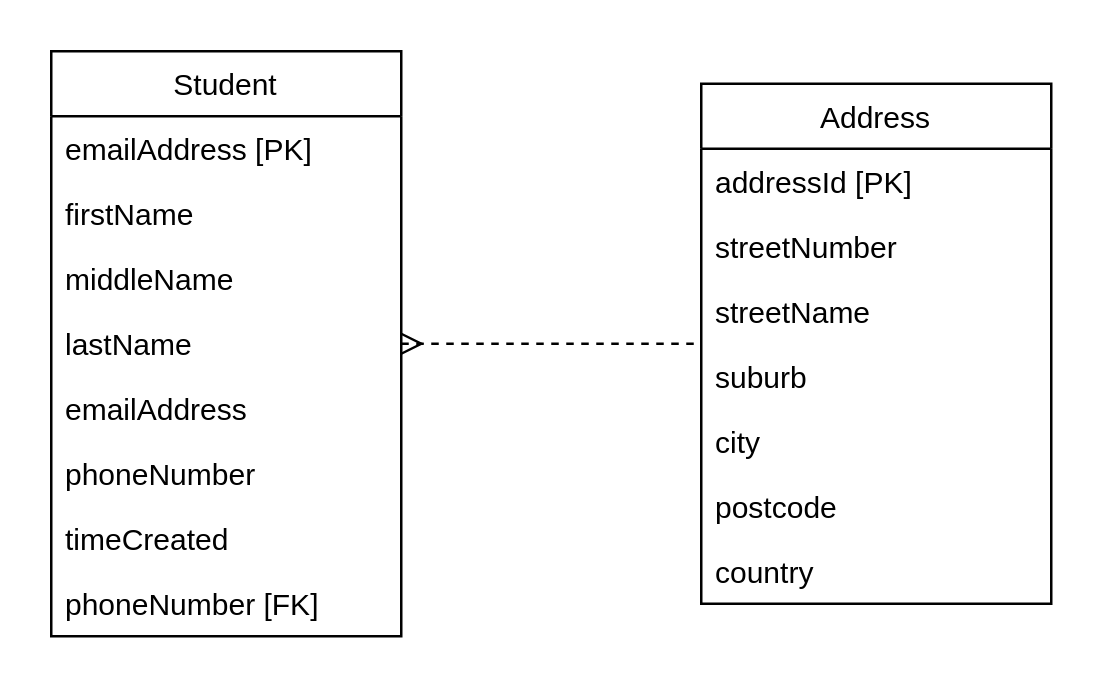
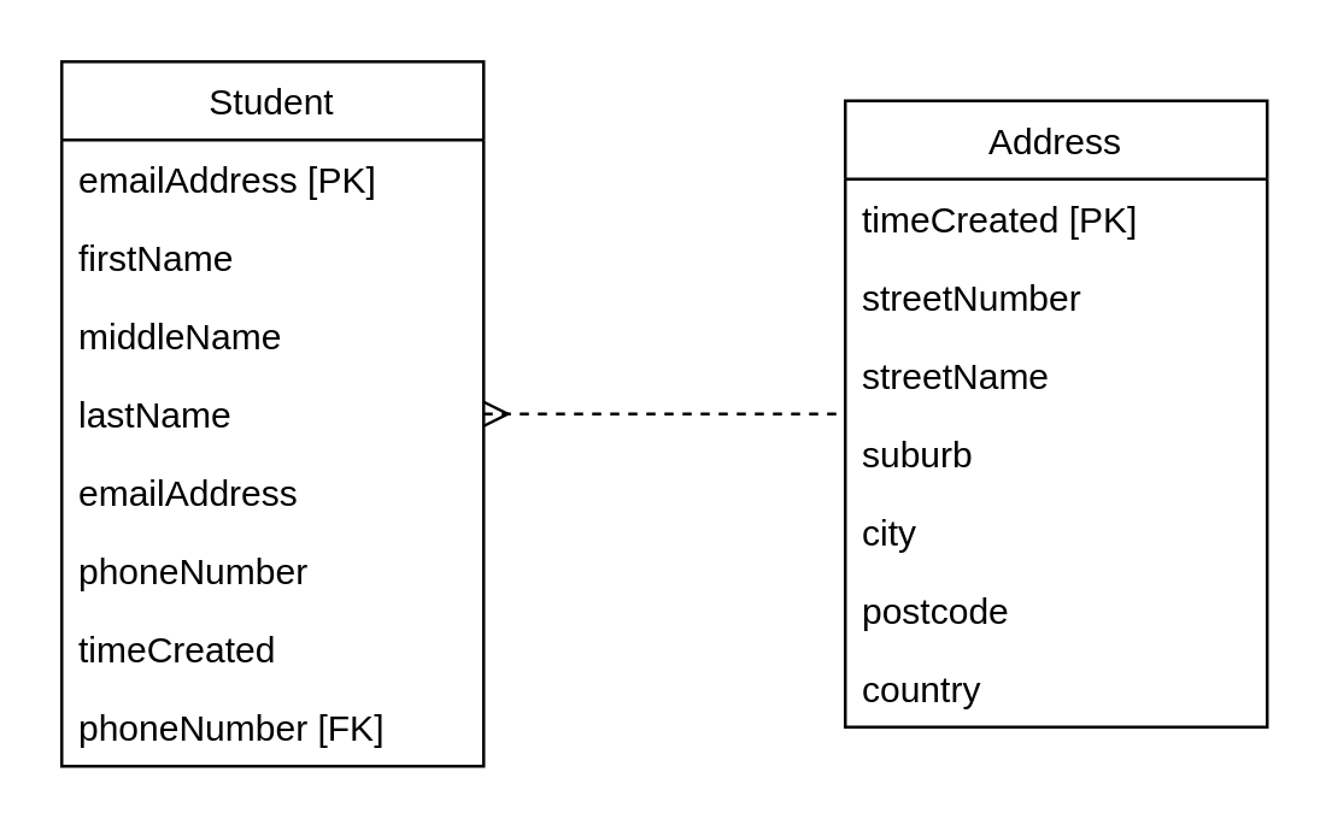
- <mxCell id="13" value="addressId [PK]" style="text;strokeColor=none;fillColor=none;align=left;verticalAlign=top;spacingLeft=4;spacingRight=4;overflow=hidden;rotatable=0;points=[[0,0.5],[1,0.5]];portConstraint=eastwest;" vertex="1" parent="12"><mxGeometry y="26" width="140" height="26" as="geometry" /></mxCell>
+ <mxCell id="13" value="timeCreated [PK]" style="text;strokeColor=none;fillColor=none;align=left;verticalAlign=top;spacingLeft=4;spacingRight=4;overflow=hidden;rotatable=0;points=[[0,0.5],[1,0.5]];portConstraint=eastwest;" vertex="1" parent="12"><mxGeometry y="26" width="140" height="26" as="geometry" /></mxCell>
